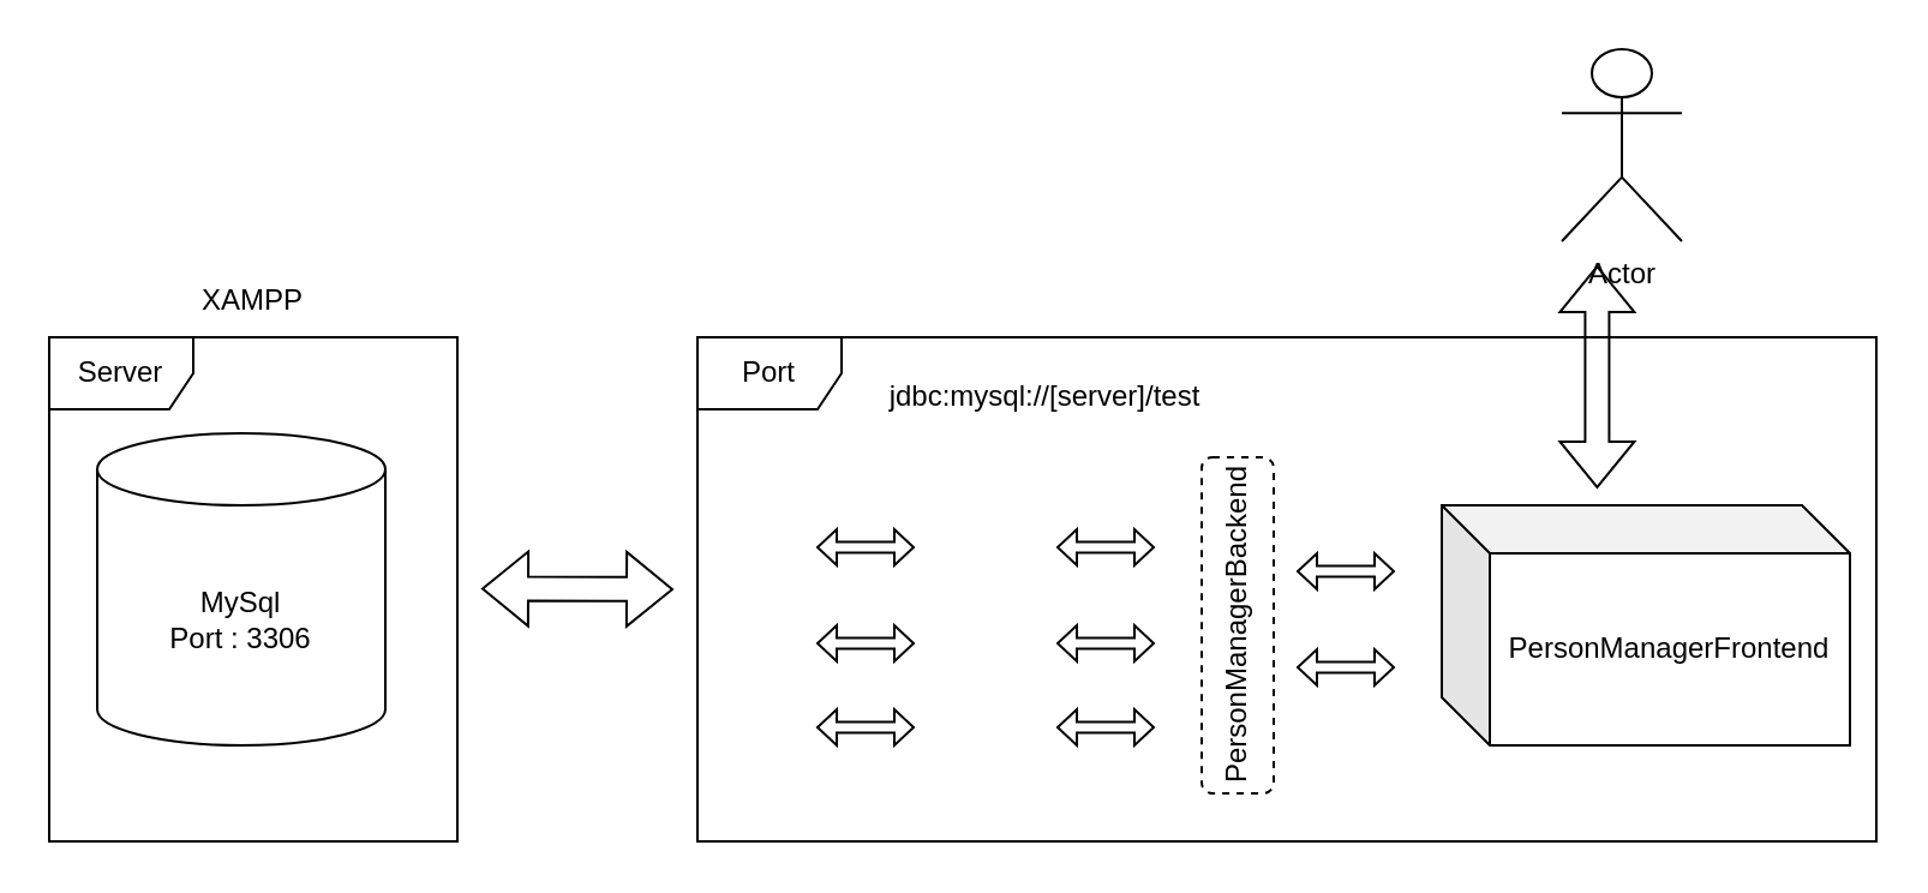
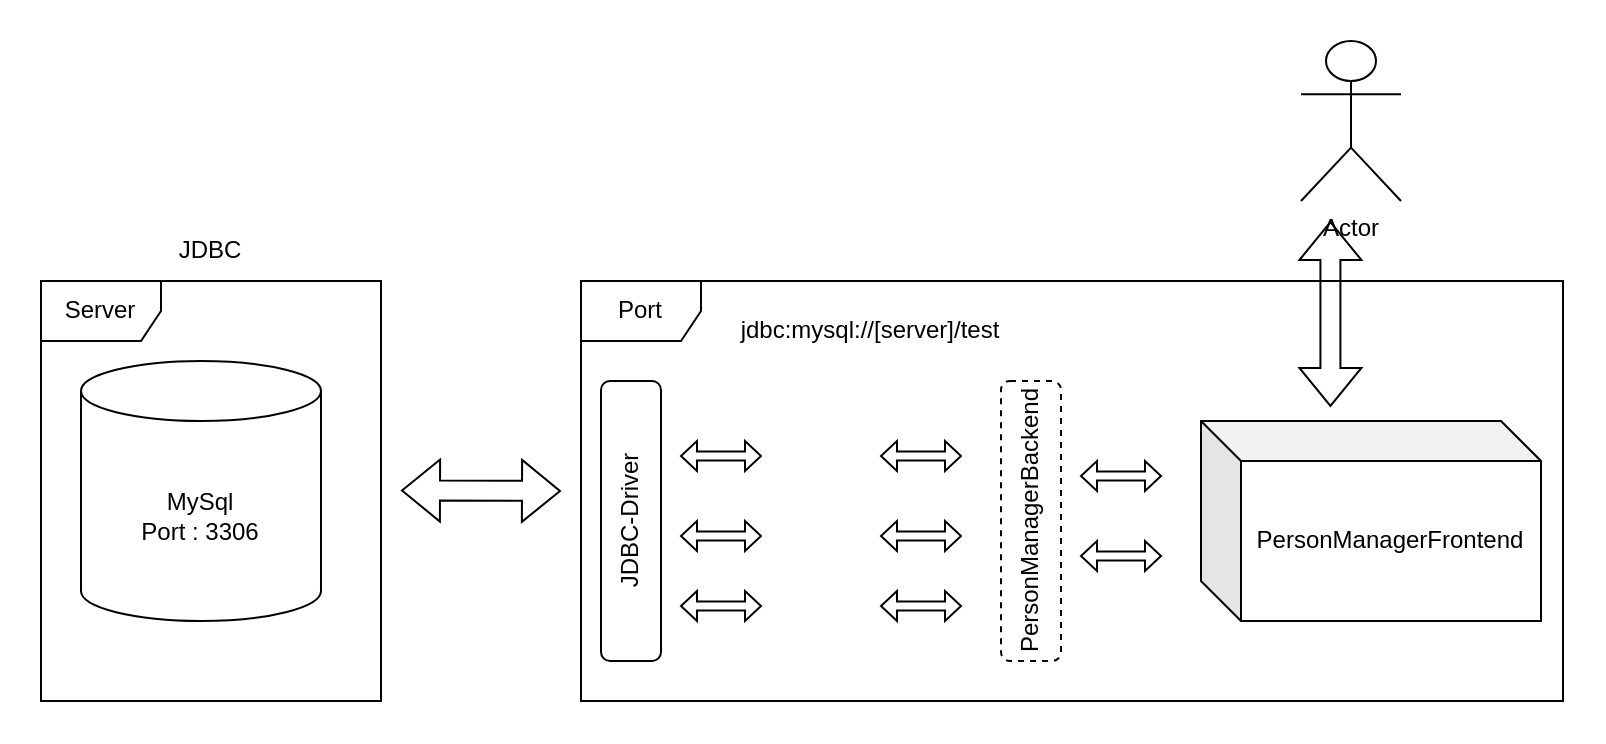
- <mxCell id="20" value="XAMPP" style="text;html=1;strokeColor=none;fillColor=none;align=center;verticalAlign=middle;whiteSpace=wrap;rounded=0;" parent="1" vertex="1"><mxGeometry x="75" y="110" width="60" height="30" as="geometry" /></mxCell>
+ <mxCell id="20" value="JDBC" style="text;html=1;strokeColor=none;fillColor=none;align=center;verticalAlign=middle;whiteSpace=wrap;rounded=0;" parent="1" vertex="1"><mxGeometry x="75" y="110" width="60" height="30" as="geometry" /></mxCell>
+ <mxCell id="6" value="JDBC-Driver" style="rounded=1;whiteSpace=wrap;html=1;horizontal=0;" parent="1" vertex="1"><mxGeometry x="300" y="190" width="30" height="140" as="geometry" /></mxCell>
